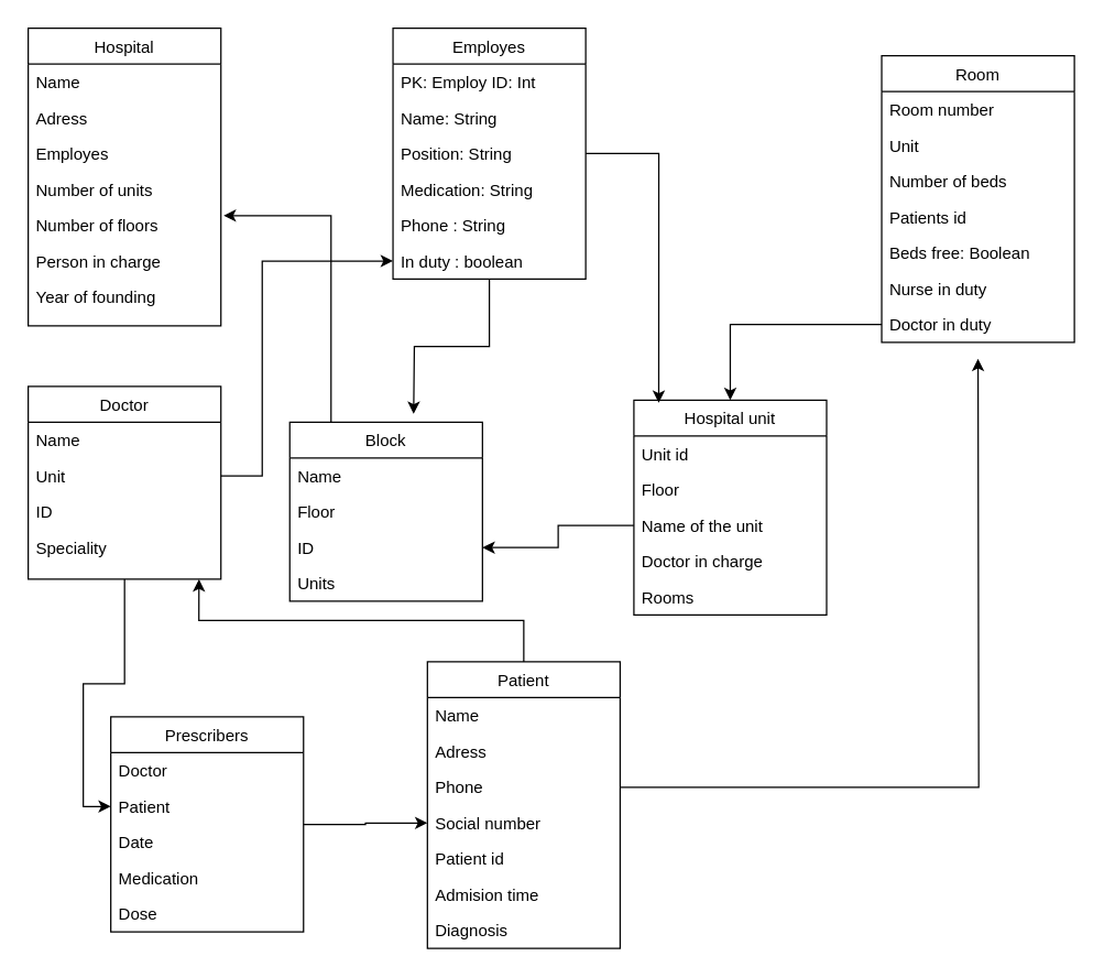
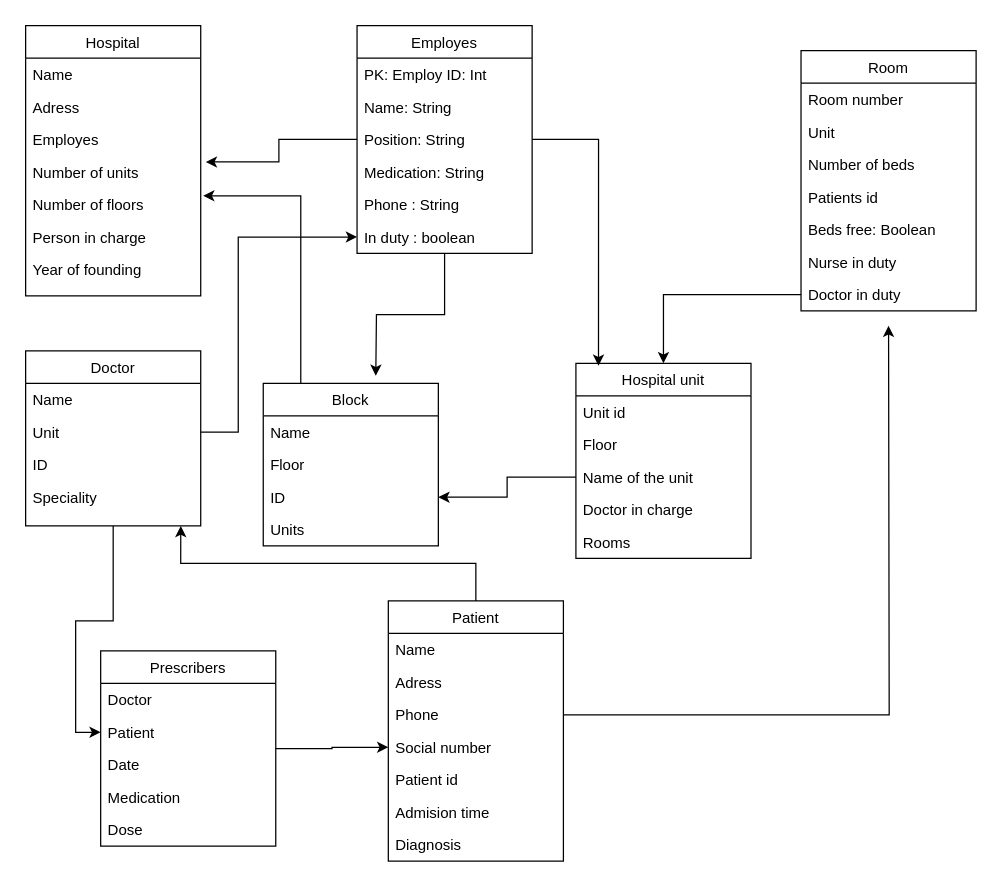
+ <mxCell id="62" style="edgeStyle=orthogonalEdgeStyle;rounded=0;orthogonalLoop=1;jettySize=auto;html=1;entryX=1.029;entryY=0.192;entryDx=0;entryDy=0;entryPerimeter=0;" edge="1" parent="1" source="28" target="6"><mxGeometry relative="1" as="geometry" /></mxCell>
